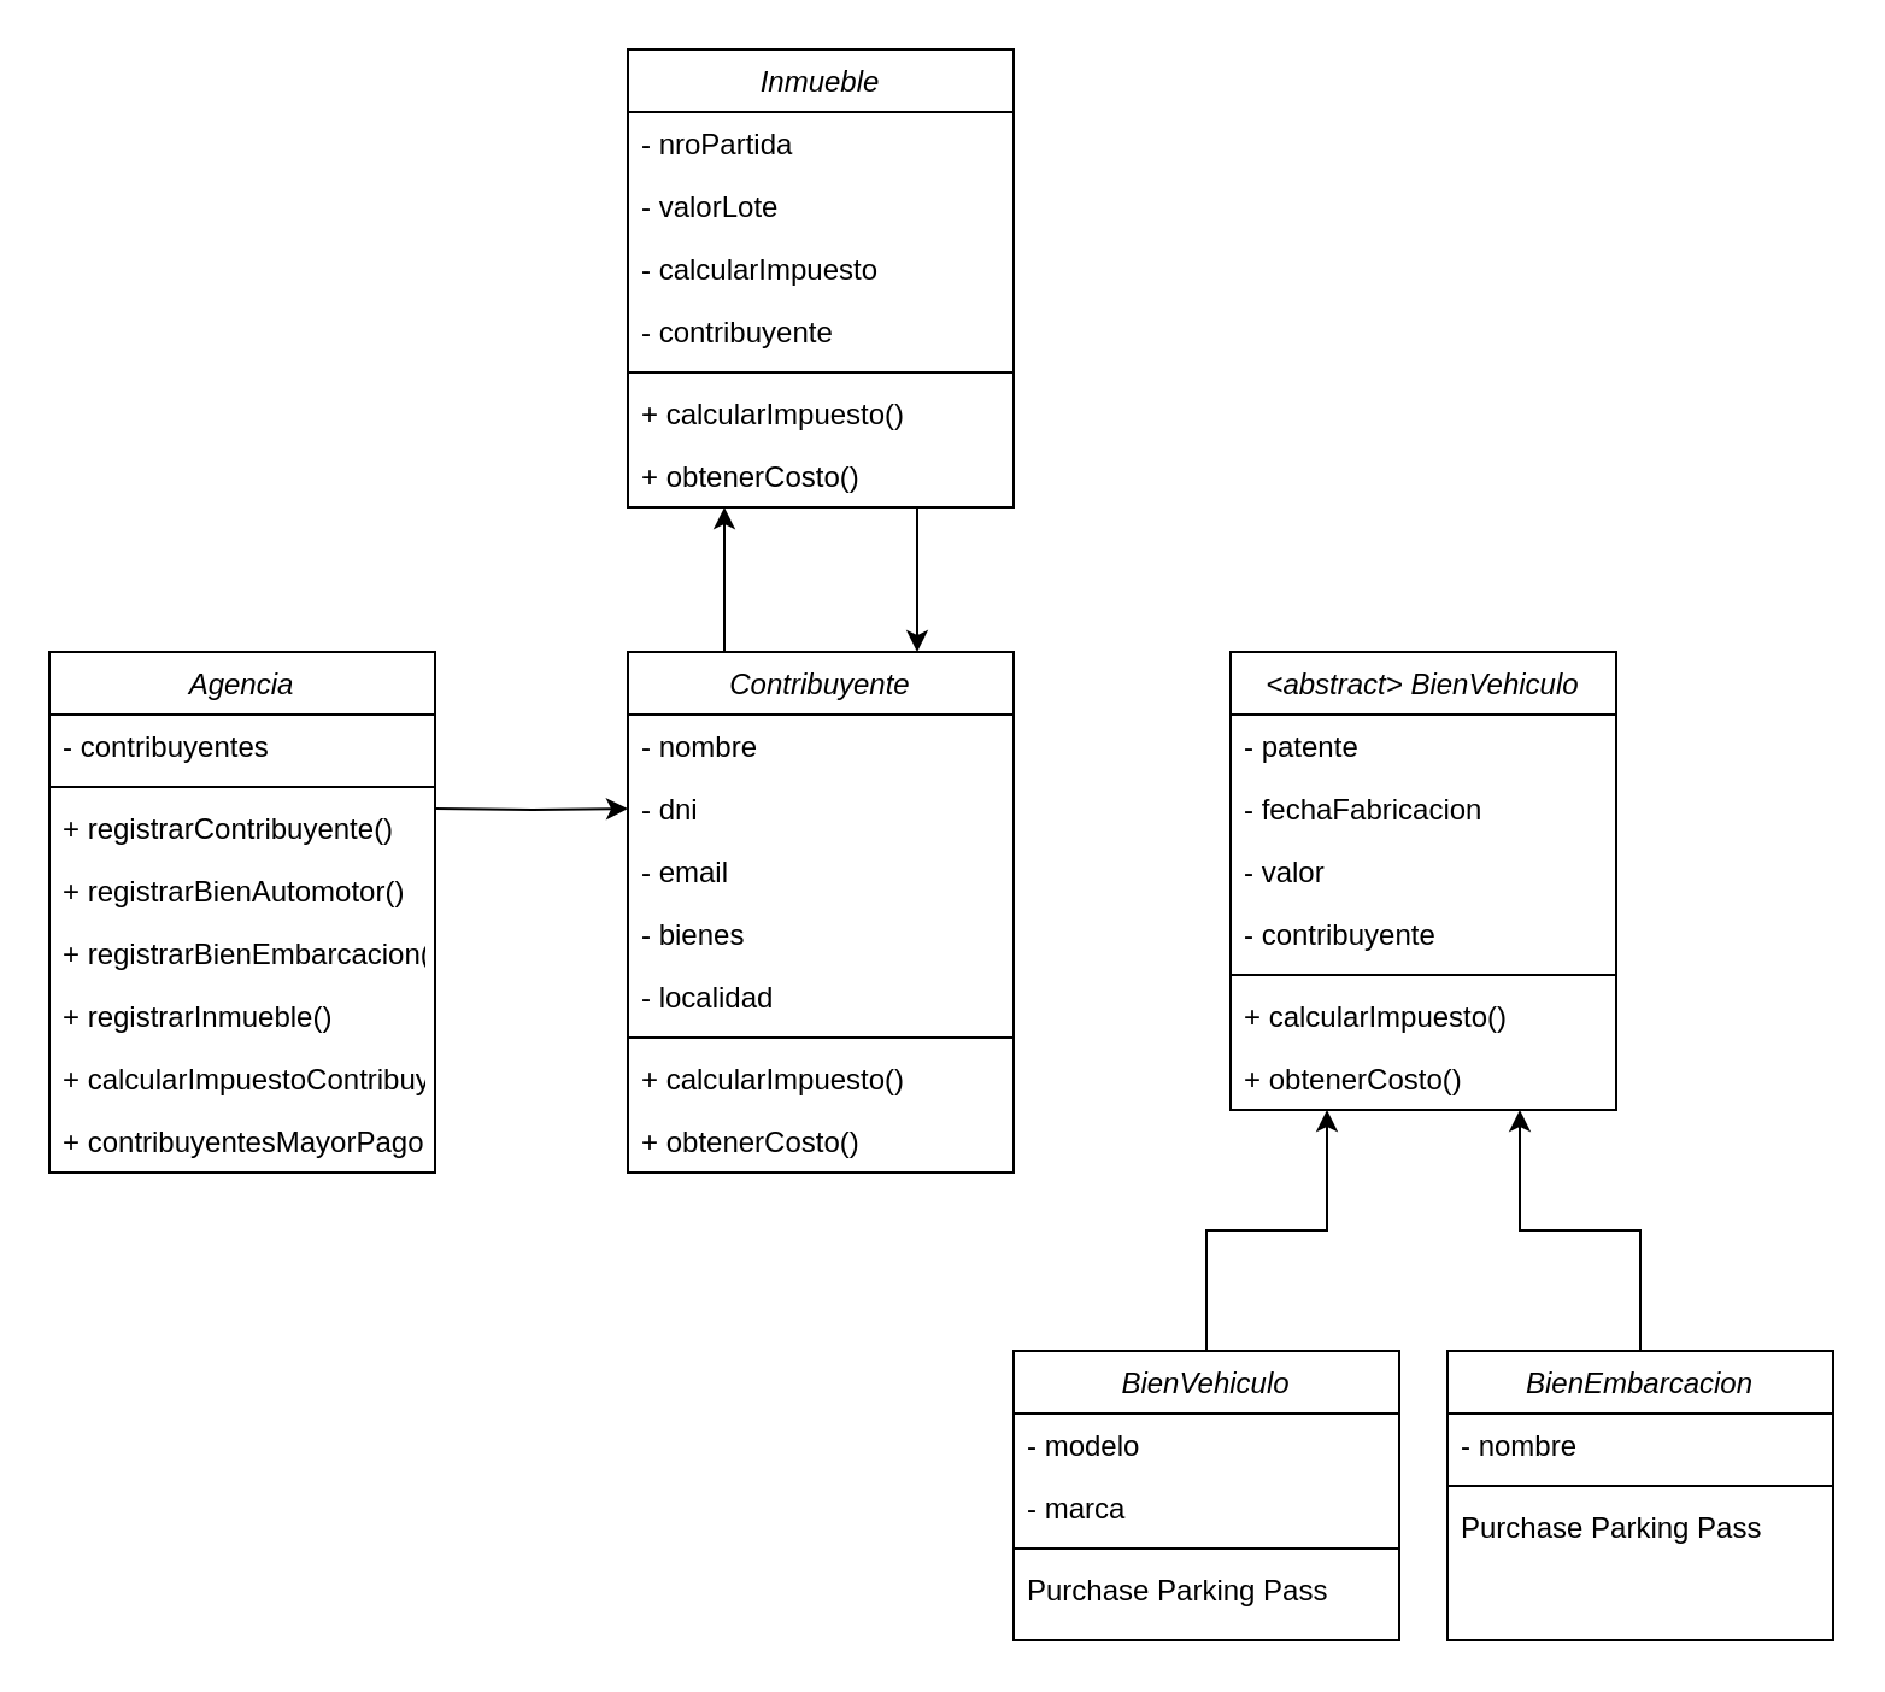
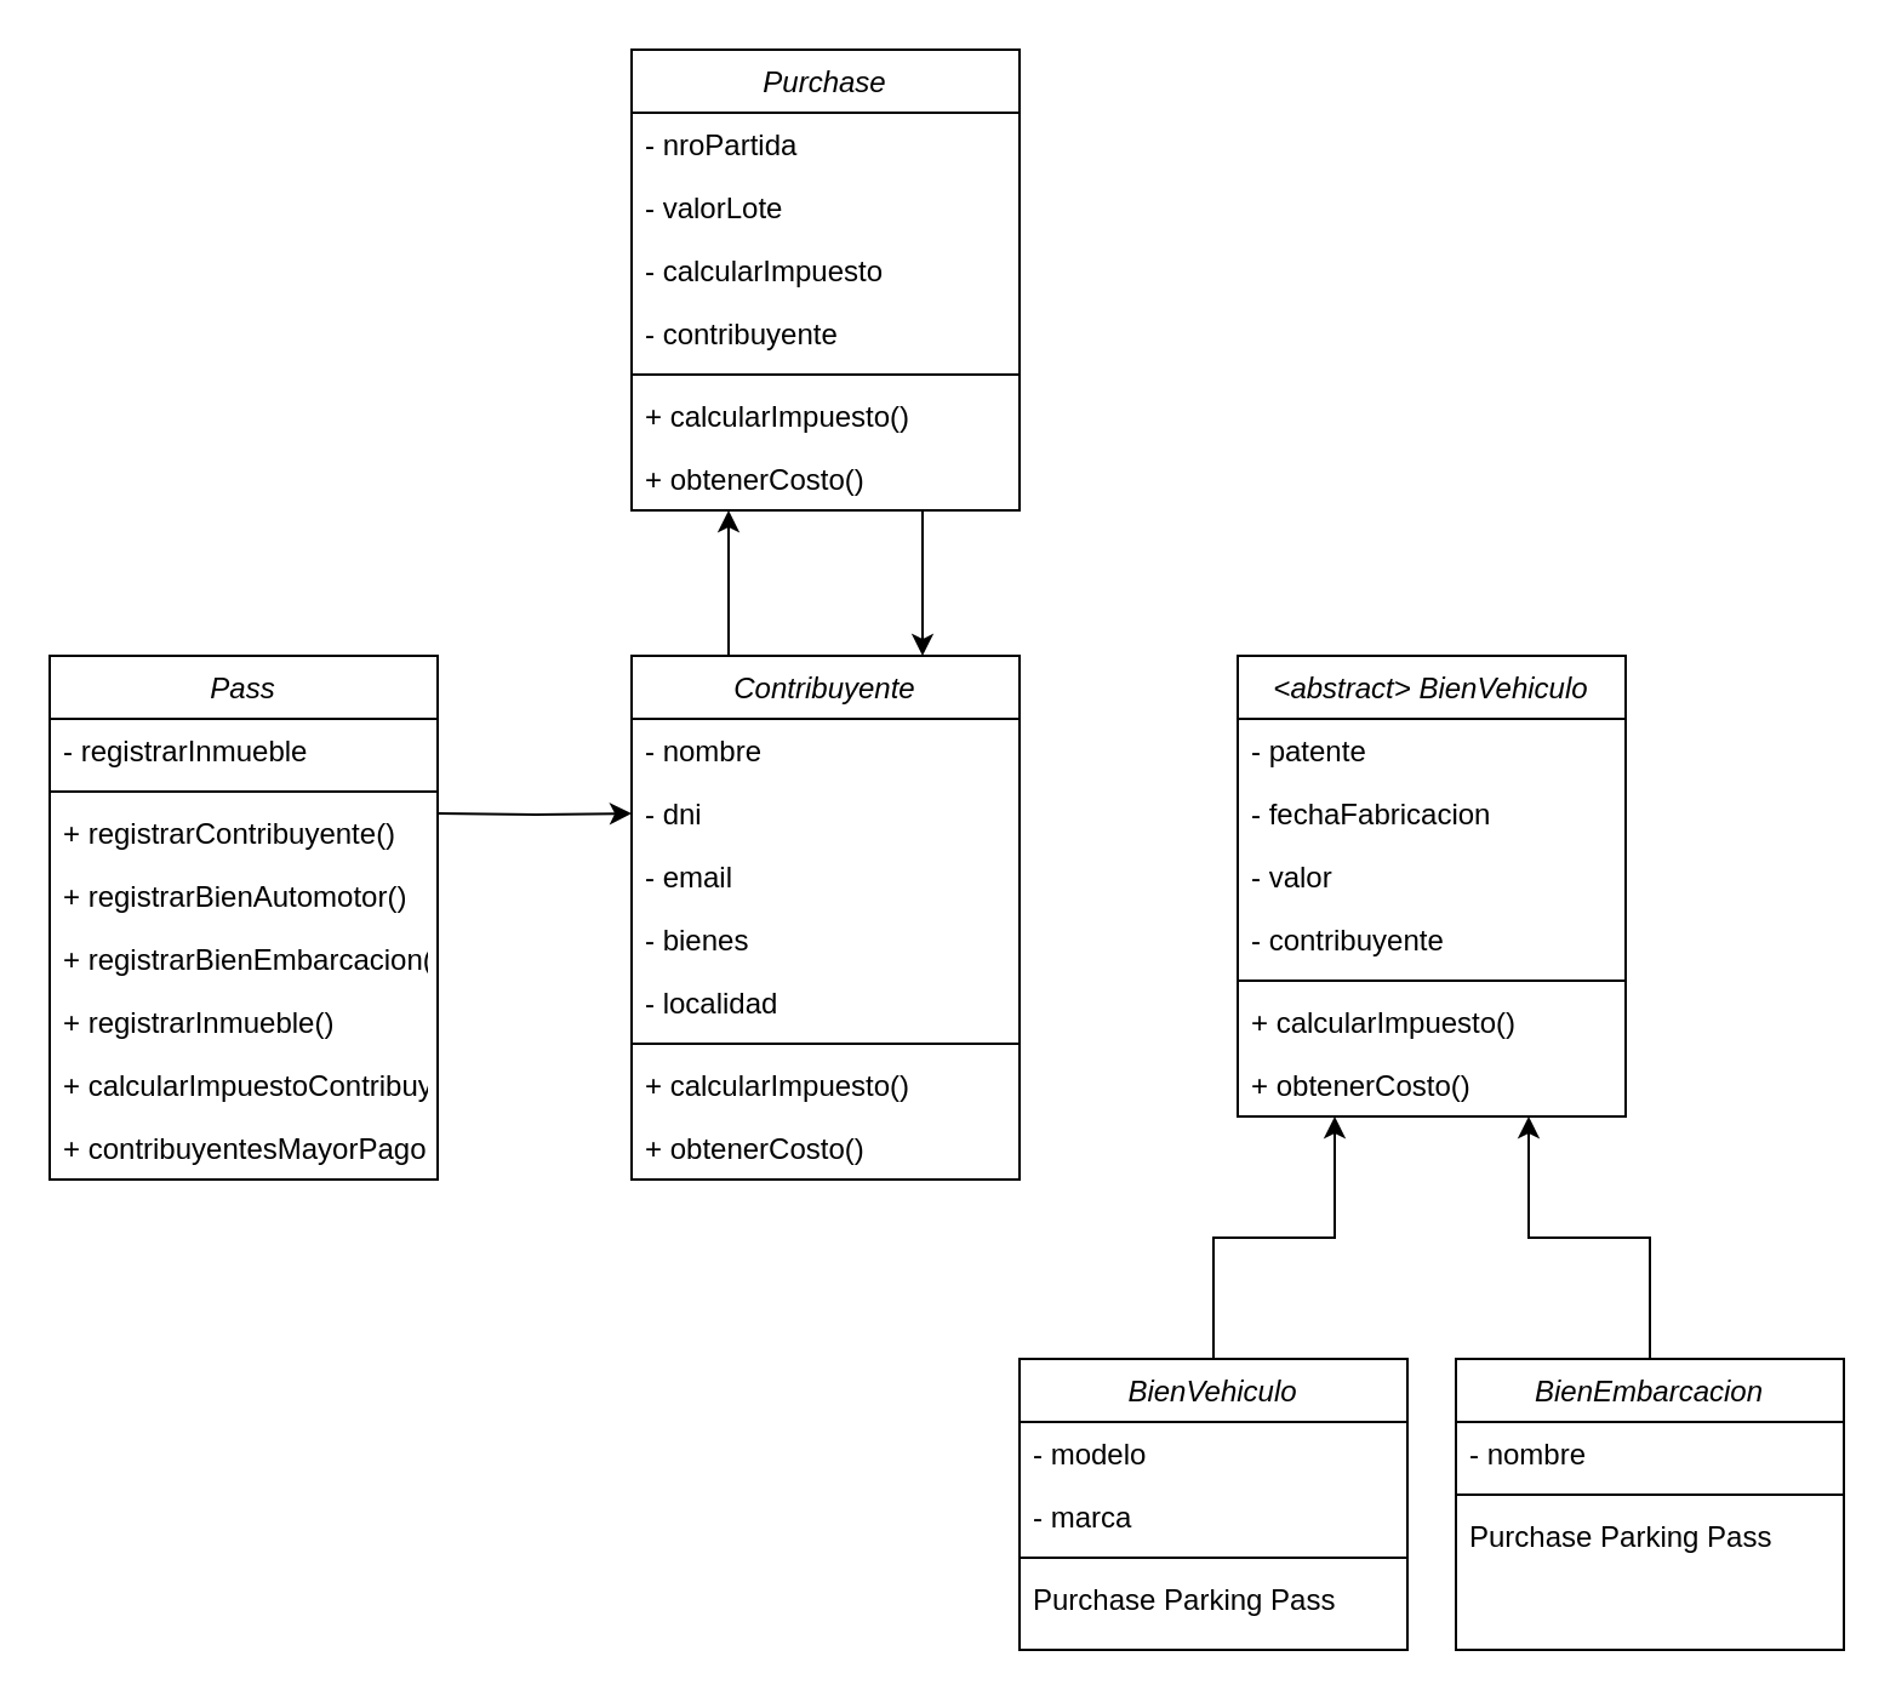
- <mxCell id="21" value="Inmueble" style="swimlane;fontStyle=2;align=center;verticalAlign=top;childLayout=stackLayout;horizontal=1;startSize=26;horizontalStack=0;resizeParent=1;resizeLast=0;collapsible=1;marginBottom=0;rounded=0;shadow=0;strokeWidth=1;" vertex="1" parent="1"><mxGeometry x="260" y="20" width="160" height="190" as="geometry"><mxRectangle x="230" y="140" width="160" height="26" as="alternateBounds" /></mxGeometry></mxCell>
+ <mxCell id="21" value="Purchase" style="swimlane;fontStyle=2;align=center;verticalAlign=top;childLayout=stackLayout;horizontal=1;startSize=26;horizontalStack=0;resizeParent=1;resizeLast=0;collapsible=1;marginBottom=0;rounded=0;shadow=0;strokeWidth=1;" vertex="1" parent="1"><mxGeometry x="260" y="20" width="160" height="190" as="geometry"><mxRectangle x="230" y="140" width="160" height="26" as="alternateBounds" /></mxGeometry></mxCell>
- <mxCell id="40" value="Agencia" style="swimlane;fontStyle=2;align=center;verticalAlign=top;childLayout=stackLayout;horizontal=1;startSize=26;horizontalStack=0;resizeParent=1;resizeLast=0;collapsible=1;marginBottom=0;rounded=0;shadow=0;strokeWidth=1;" vertex="1" parent="1"><mxGeometry x="20" y="270" width="160" height="216" as="geometry"><mxRectangle x="230" y="140" width="160" height="26" as="alternateBounds" /></mxGeometry></mxCell>
+ <mxCell id="40" value="Pass" style="swimlane;fontStyle=2;align=center;verticalAlign=top;childLayout=stackLayout;horizontal=1;startSize=26;horizontalStack=0;resizeParent=1;resizeLast=0;collapsible=1;marginBottom=0;rounded=0;shadow=0;strokeWidth=1;" vertex="1" parent="1"><mxGeometry x="20" y="270" width="160" height="216" as="geometry"><mxRectangle x="230" y="140" width="160" height="26" as="alternateBounds" /></mxGeometry></mxCell>
- <mxCell id="41" value="- contribuyentes" style="text;align=left;verticalAlign=top;spacingLeft=4;spacingRight=4;overflow=hidden;rotatable=0;points=[[0,0.5],[1,0.5]];portConstraint=eastwest;" vertex="1" parent="40"><mxGeometry y="26" width="160" height="26" as="geometry" /></mxCell>
+ <mxCell id="41" value="- registrarInmueble" style="text;align=left;verticalAlign=top;spacingLeft=4;spacingRight=4;overflow=hidden;rotatable=0;points=[[0,0.5],[1,0.5]];portConstraint=eastwest;" vertex="1" parent="40"><mxGeometry y="26" width="160" height="26" as="geometry" /></mxCell>
